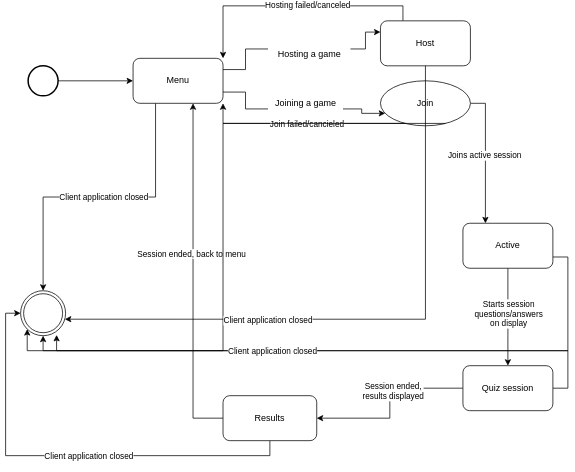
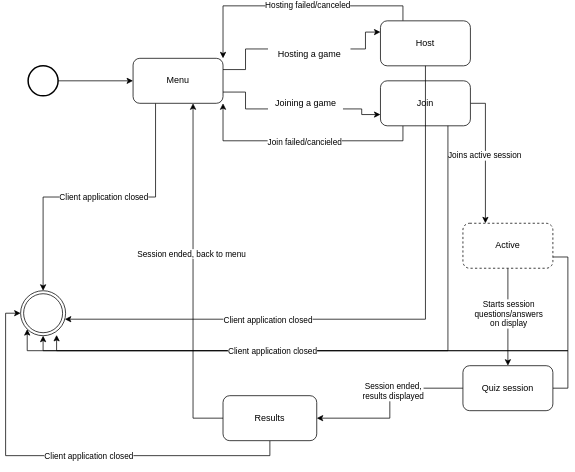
- <mxCell id="14" value="Join" style="ellipse;whiteSpace=wrap;html=1;" vertex="1" parent="1"><mxGeometry x="500" y="100" width="120" height="60" as="geometry" /></mxCell>
+ <mxCell id="14" value="Join" style="rounded=1;whiteSpace=wrap;html=1;" vertex="1" parent="1"><mxGeometry x="500" y="100" width="120" height="60" as="geometry" /></mxCell>
- <mxCell id="25" value="Active" style="rounded=1;whiteSpace=wrap;html=1;" vertex="1" parent="1"><mxGeometry x="610" y="290" width="120" height="60" as="geometry" /></mxCell>
+ <mxCell id="25" value="Active" style="rounded=1;whiteSpace=wrap;html=1;dashed=1;" vertex="1" parent="1"><mxGeometry x="610" y="290" width="120" height="60" as="geometry" /></mxCell>
